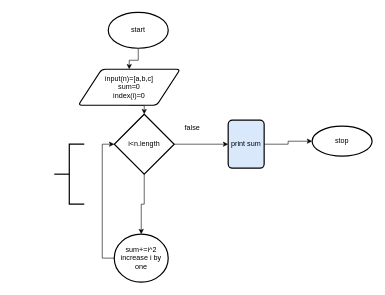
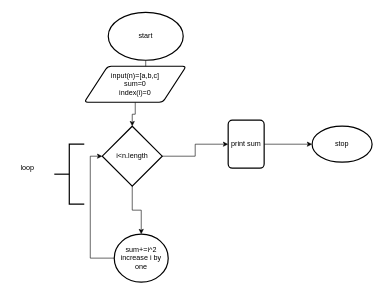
- <mxCell id="3" value="start" style="strokeWidth=2;html=1;shape=mxgraph.flowchart.start_1;whiteSpace=wrap;" vertex="1" parent="1"><mxGeometry x="180" y="20" width="100" height="60" as="geometry" /></mxCell>
+ <mxCell id="3" value="start" style="strokeWidth=2;html=1;shape=mxgraph.flowchart.start_1;whiteSpace=wrap;" vertex="1" parent="1"><mxGeometry x="180" y="20" width="125" height="80" as="geometry" /></mxCell>
- <mxCell id="5" value="&lt;div&gt;input(n)=[a,b,c]&lt;/div&gt;&lt;div&gt;sum=0&lt;/div&gt;&lt;div&gt;index(i)=0&lt;br&gt;&lt;/div&gt;" style="shape=parallelogram;html=1;strokeWidth=2;perimeter=parallelogramPerimeter;whiteSpace=wrap;rounded=1;arcSize=12;size=0.23;" vertex="1" parent="1"><mxGeometry x="130" y="115" width="170" height="60" as="geometry" /></mxCell>
+ <mxCell id="5" value="&lt;div&gt;input(n)=[a,b,c]&lt;/div&gt;&lt;div&gt;sum=0&lt;/div&gt;&lt;div&gt;index(i)=0&lt;br&gt;&lt;/div&gt;" style="shape=parallelogram;html=1;strokeWidth=2;perimeter=parallelogramPerimeter;whiteSpace=wrap;rounded=1;arcSize=12;size=0.23;" vertex="1" parent="1"><mxGeometry x="140" y="110" width="170" height="60" as="geometry" /></mxCell>
- <mxCell id="15" value="false" style="text;html=1;align=center;verticalAlign=middle;resizable=0;points=[];autosize=1;strokeColor=none;fillColor=none;" vertex="1" parent="1"><mxGeometry x="295" y="198" width="50" height="30" as="geometry" /></mxCell>
- <mxCell id="16" value="stop" style="strokeWidth=2;html=1;shape=mxgraph.flowchart.start_1;whiteSpace=wrap;" vertex="1" parent="1"><mxGeometry x="520" y="210" width="100" height="50" as="geometry" /></mxCell>
+ <mxCell id="16" value="stop" style="strokeWidth=2;html=1;shape=mxgraph.flowchart.start_1;whiteSpace=wrap;" vertex="1" parent="1"><mxGeometry x="520" y="210" width="100" height="60" as="geometry" /></mxCell>
- <mxCell id="8" value="i&amp;lt;n.length" style="strokeWidth=2;html=1;shape=mxgraph.flowchart.decision;whiteSpace=wrap;" vertex="1" parent="1"><mxGeometry x="190" y="190" width="100" height="100" as="geometry" /></mxCell>
+ <mxCell id="8" value="i&amp;lt;n.length" style="strokeWidth=2;html=1;shape=mxgraph.flowchart.decision;whiteSpace=wrap;" vertex="1" parent="1"><mxGeometry x="170" y="210" width="100" height="100" as="geometry" /></mxCell>
- <mxCell id="14" value="print sum" style="rounded=1;whiteSpace=wrap;html=1;absoluteArcSize=1;arcSize=14;strokeWidth=2;fillColor=#dae8fc;" vertex="1" parent="1"><mxGeometry x="380" y="200" width="60" height="80" as="geometry" /></mxCell>
+ <mxCell id="14" value="print sum" style="rounded=1;whiteSpace=wrap;html=1;absoluteArcSize=1;arcSize=14;strokeWidth=2;" vertex="1" parent="1"><mxGeometry x="380" y="200" width="60" height="80" as="geometry" /></mxCell>
+ <mxCell id="12" value="loop" style="text;html=1;align=center;verticalAlign=middle;resizable=0;points=[];autosize=1;strokeColor=none;fillColor=none;" vertex="1" parent="1"><mxGeometry x="20" y="265" width="50" height="30" as="geometry" /></mxCell>
